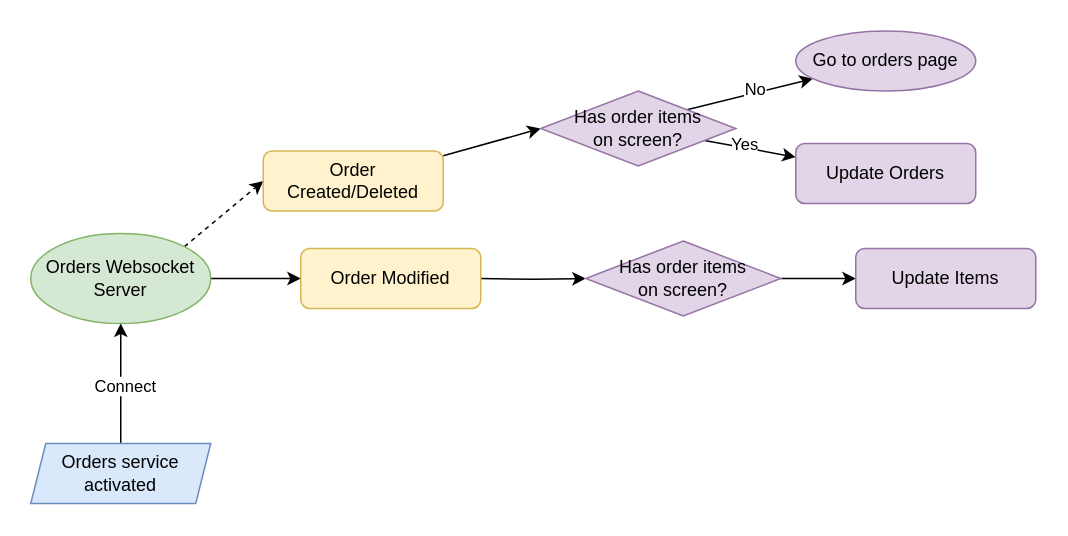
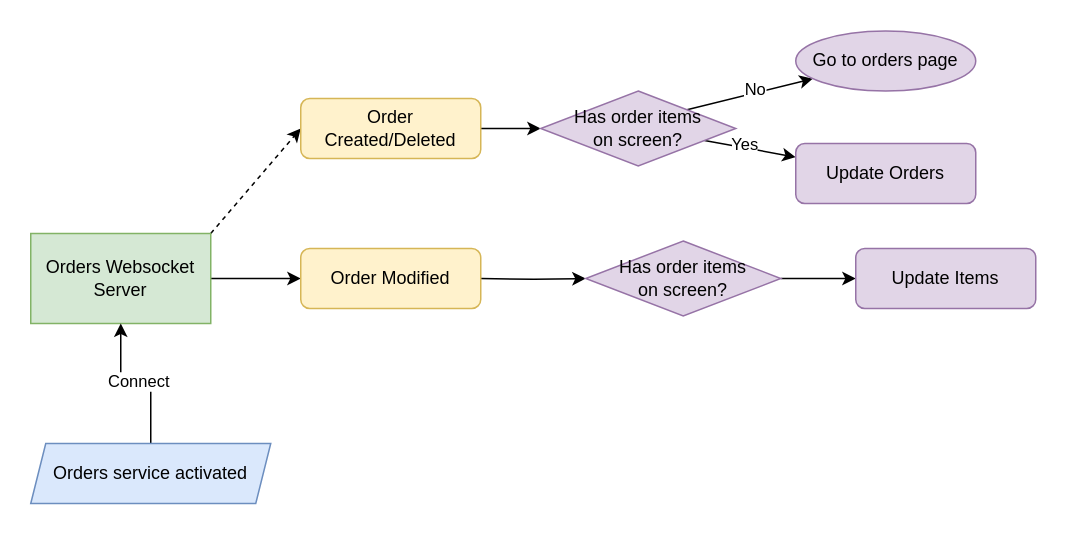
- <mxCell id="14" value="Order Created/Deleted" style="rounded=1;whiteSpace=wrap;html=1;fillColor=#fff2cc;strokeColor=#d6b656;" vertex="1" parent="1"><mxGeometry x="175" y="100" width="120" height="40" as="geometry" /></mxCell>
+ <mxCell id="14" value="Order Created/Deleted" style="rounded=1;whiteSpace=wrap;html=1;fillColor=#fff2cc;strokeColor=#d6b656;" vertex="1" parent="1"><mxGeometry x="200" y="65" width="120" height="40" as="geometry" /></mxCell>
- <mxCell id="4" value="Orders Websocket&lt;div&gt;Server&lt;/div&gt;" style="ellipse;whiteSpace=wrap;html=1;fillColor=#d5e8d4;strokeColor=#82b366;" vertex="1" parent="1"><mxGeometry x="20" y="155" width="120" height="60" as="geometry" /></mxCell>
+ <mxCell id="4" value="Orders Websocket&lt;div&gt;Server&lt;/div&gt;" style="whiteSpace=wrap;html=1;fillColor=#d5e8d4;strokeColor=#82b366;rounded=0;" vertex="1" parent="1"><mxGeometry x="20" y="155" width="120" height="60" as="geometry" /></mxCell>
- <mxCell id="12" value="Orders service activated" style="shape=parallelogram;perimeter=parallelogramPerimeter;whiteSpace=wrap;html=1;fixedSize=1;size=10;fillColor=#dae8fc;strokeColor=#6c8ebf;" vertex="1" parent="1"><mxGeometry x="20" y="295" width="120" height="40" as="geometry" /></mxCell>
+ <mxCell id="12" value="Orders service activated" style="shape=parallelogram;perimeter=parallelogramPerimeter;whiteSpace=wrap;html=1;fixedSize=1;size=10;fillColor=#dae8fc;strokeColor=#6c8ebf;" vertex="1" parent="1"><mxGeometry x="20" y="295" width="160" height="40" as="geometry" /></mxCell>
